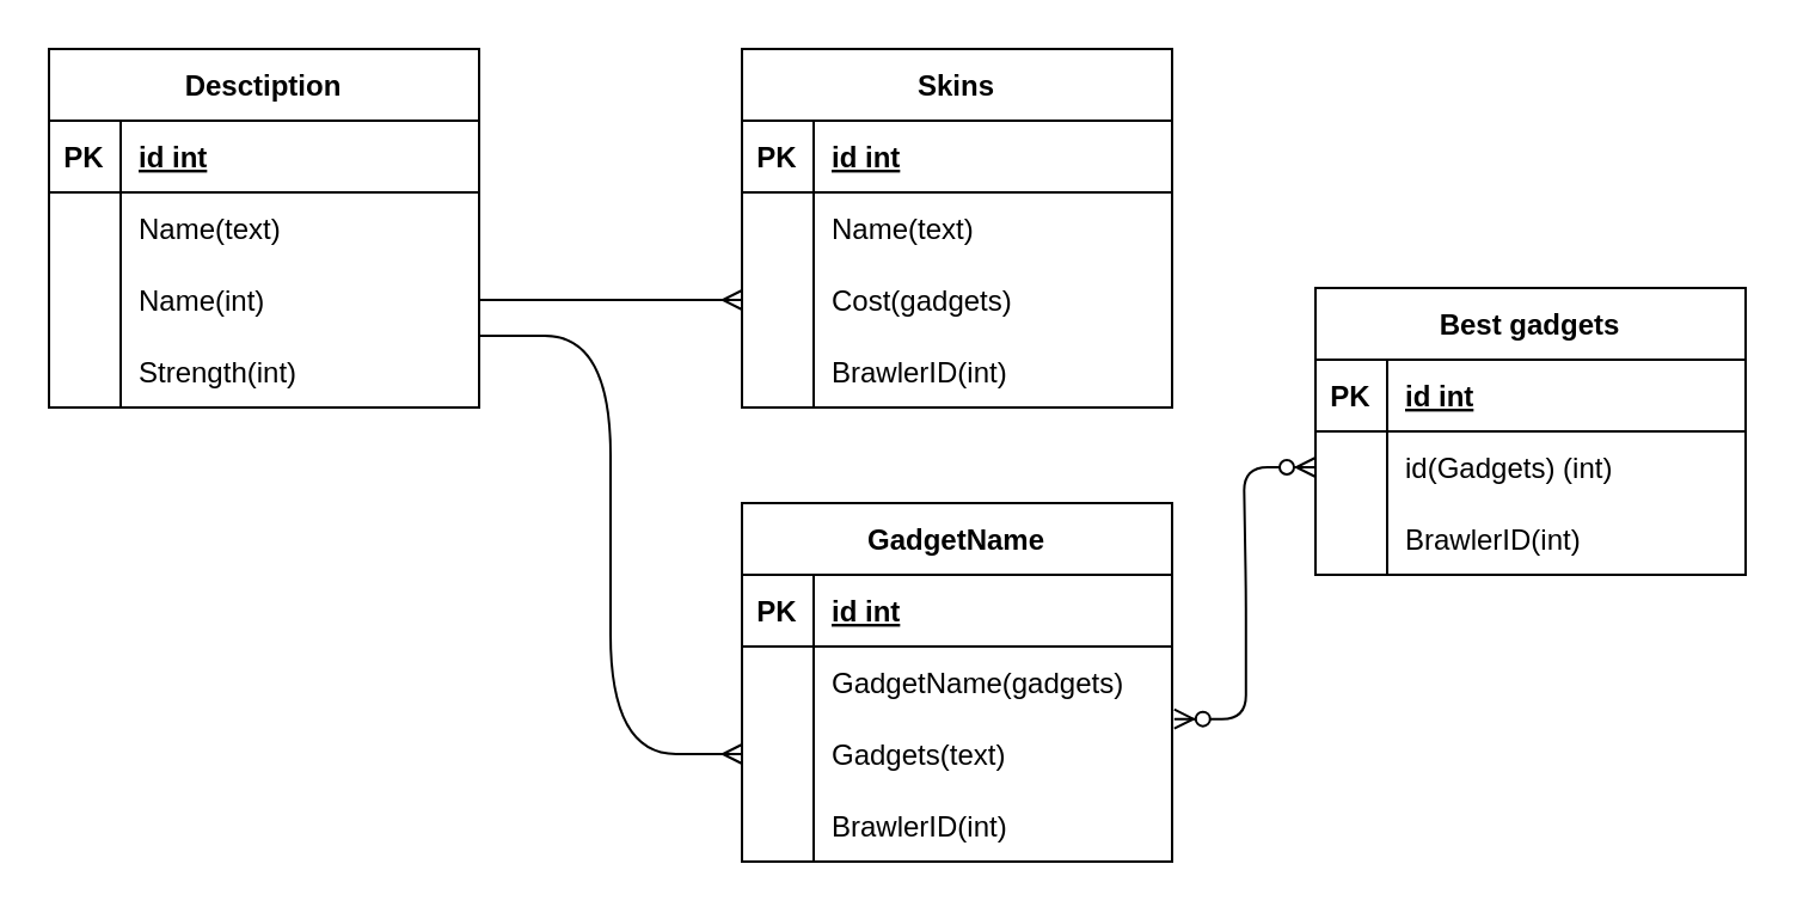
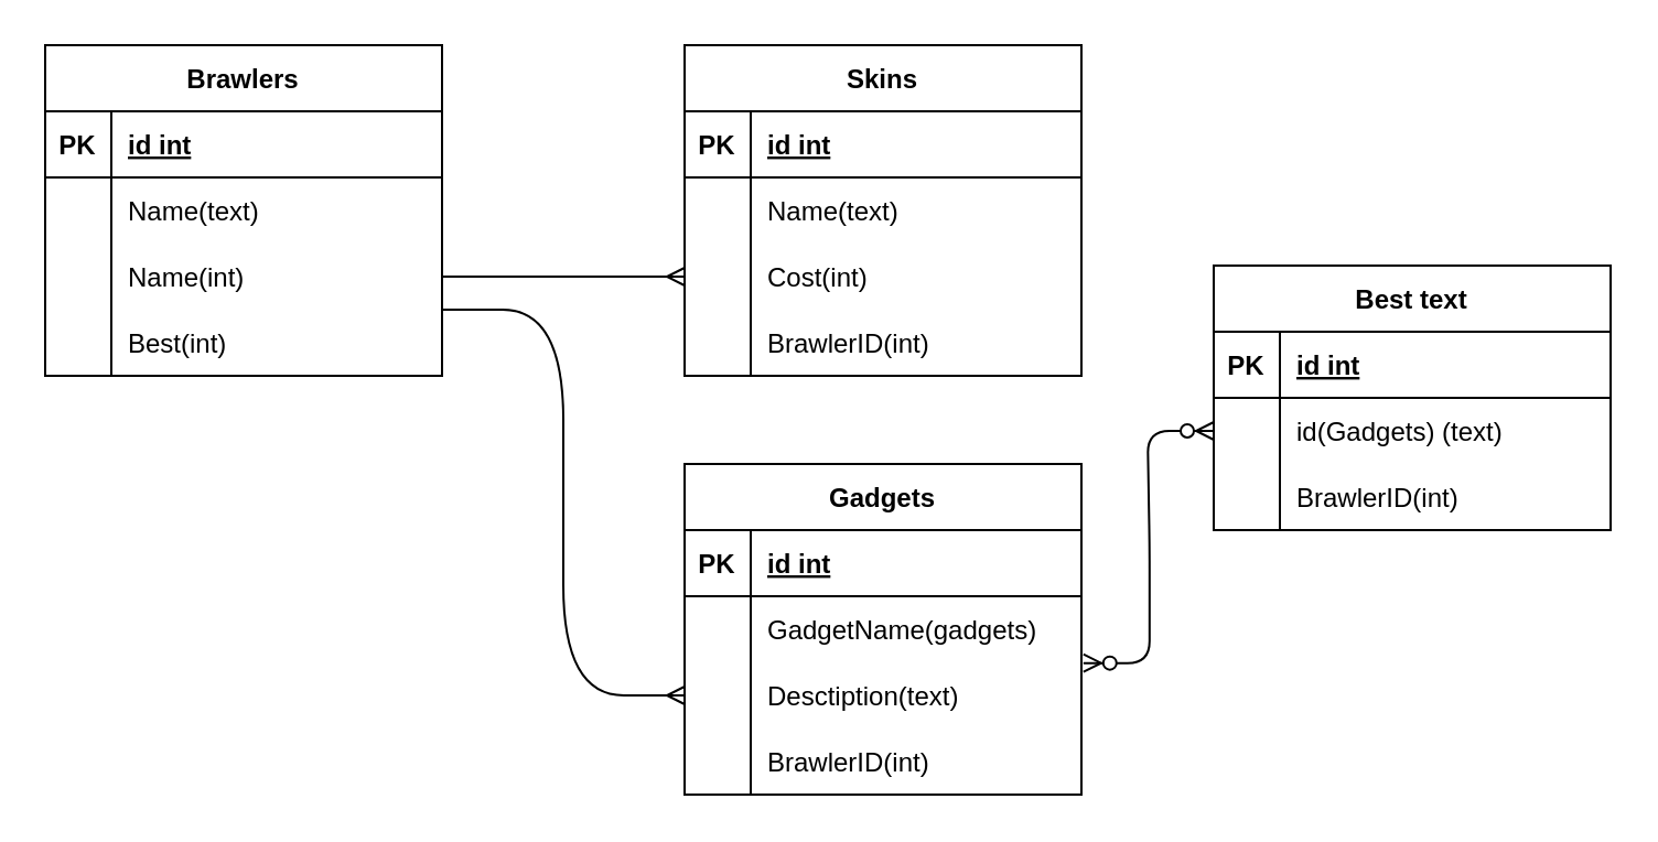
- <mxCell id="2" value="Desctiption" style="shape=table;startSize=30;container=1;collapsible=1;childLayout=tableLayout;fixedRows=1;rowLines=0;fontStyle=1;align=center;resizeLast=1;" vertex="1" parent="1"><mxGeometry x="20" y="20" width="180" height="150" as="geometry" /></mxCell>
+ <mxCell id="2" value="Brawlers" style="shape=table;startSize=30;container=1;collapsible=1;childLayout=tableLayout;fixedRows=1;rowLines=0;fontStyle=1;align=center;resizeLast=1;" vertex="1" parent="1"><mxGeometry x="20" y="20" width="180" height="150" as="geometry" /></mxCell>
- <mxCell id="24" value="Cost(gadgets)" style="shape=partialRectangle;connectable=0;fillColor=none;top=0;left=0;bottom=0;right=0;align=left;spacingLeft=6;overflow=hidden;" vertex="1" parent="22"><mxGeometry x="30" width="150" height="30" as="geometry"><mxRectangle width="150" height="30" as="alternateBounds" /></mxGeometry></mxCell>
+ <mxCell id="24" value="Cost(int)" style="shape=partialRectangle;connectable=0;fillColor=none;top=0;left=0;bottom=0;right=0;align=left;spacingLeft=6;overflow=hidden;" vertex="1" parent="22"><mxGeometry x="30" width="150" height="30" as="geometry"><mxRectangle width="150" height="30" as="alternateBounds" /></mxGeometry></mxCell>
- <mxCell id="43" value="Best gadgets" style="shape=table;startSize=30;container=1;collapsible=1;childLayout=tableLayout;fixedRows=1;rowLines=0;fontStyle=1;align=center;resizeLast=1;" vertex="1" parent="1"><mxGeometry x="550" y="120" width="180" height="120" as="geometry" /></mxCell>
+ <mxCell id="43" value="Best text" style="shape=table;startSize=30;container=1;collapsible=1;childLayout=tableLayout;fixedRows=1;rowLines=0;fontStyle=1;align=center;resizeLast=1;" vertex="1" parent="1"><mxGeometry x="550" y="120" width="180" height="120" as="geometry" /></mxCell>
- <mxCell id="14" value="Strength(int)" style="shape=partialRectangle;connectable=0;fillColor=none;top=0;left=0;bottom=0;right=0;align=left;spacingLeft=6;overflow=hidden;" vertex="1" parent="12"><mxGeometry x="30" width="150" height="30" as="geometry"><mxRectangle width="150" height="30" as="alternateBounds" /></mxGeometry></mxCell>
+ <mxCell id="14" value="Best(int)" style="shape=partialRectangle;connectable=0;fillColor=none;top=0;left=0;bottom=0;right=0;align=left;spacingLeft=6;overflow=hidden;" vertex="1" parent="12"><mxGeometry x="30" width="150" height="30" as="geometry"><mxRectangle width="150" height="30" as="alternateBounds" /></mxGeometry></mxCell>
- <mxCell id="49" value="id(Gadgets) (int)" style="shape=partialRectangle;connectable=0;fillColor=none;top=0;left=0;bottom=0;right=0;align=left;spacingLeft=6;overflow=hidden;" vertex="1" parent="47"><mxGeometry x="30" width="150" height="30" as="geometry"><mxRectangle width="150" height="30" as="alternateBounds" /></mxGeometry></mxCell>
+ <mxCell id="49" value="id(Gadgets) (text)" style="shape=partialRectangle;connectable=0;fillColor=none;top=0;left=0;bottom=0;right=0;align=left;spacingLeft=6;overflow=hidden;" vertex="1" parent="47"><mxGeometry x="30" width="150" height="30" as="geometry"><mxRectangle width="150" height="30" as="alternateBounds" /></mxGeometry></mxCell>
- <mxCell id="29" value="GadgetName" style="shape=table;startSize=30;container=1;collapsible=1;childLayout=tableLayout;fixedRows=1;rowLines=0;fontStyle=1;align=center;resizeLast=1;" vertex="1" parent="1"><mxGeometry x="310" y="210" width="180" height="150" as="geometry" /></mxCell>
+ <mxCell id="29" value="Gadgets" style="shape=table;startSize=30;container=1;collapsible=1;childLayout=tableLayout;fixedRows=1;rowLines=0;fontStyle=1;align=center;resizeLast=1;" vertex="1" parent="1"><mxGeometry x="310" y="210" width="180" height="150" as="geometry" /></mxCell>
- <mxCell id="38" value="Gadgets(text)" style="shape=partialRectangle;connectable=0;fillColor=none;top=0;left=0;bottom=0;right=0;align=left;spacingLeft=6;overflow=hidden;" vertex="1" parent="36"><mxGeometry x="30" width="150" height="30" as="geometry"><mxRectangle width="150" height="30" as="alternateBounds" /></mxGeometry></mxCell>
+ <mxCell id="38" value="Desctiption(text)" style="shape=partialRectangle;connectable=0;fillColor=none;top=0;left=0;bottom=0;right=0;align=left;spacingLeft=6;overflow=hidden;" vertex="1" parent="36"><mxGeometry x="30" width="150" height="30" as="geometry"><mxRectangle width="150" height="30" as="alternateBounds" /></mxGeometry></mxCell>
